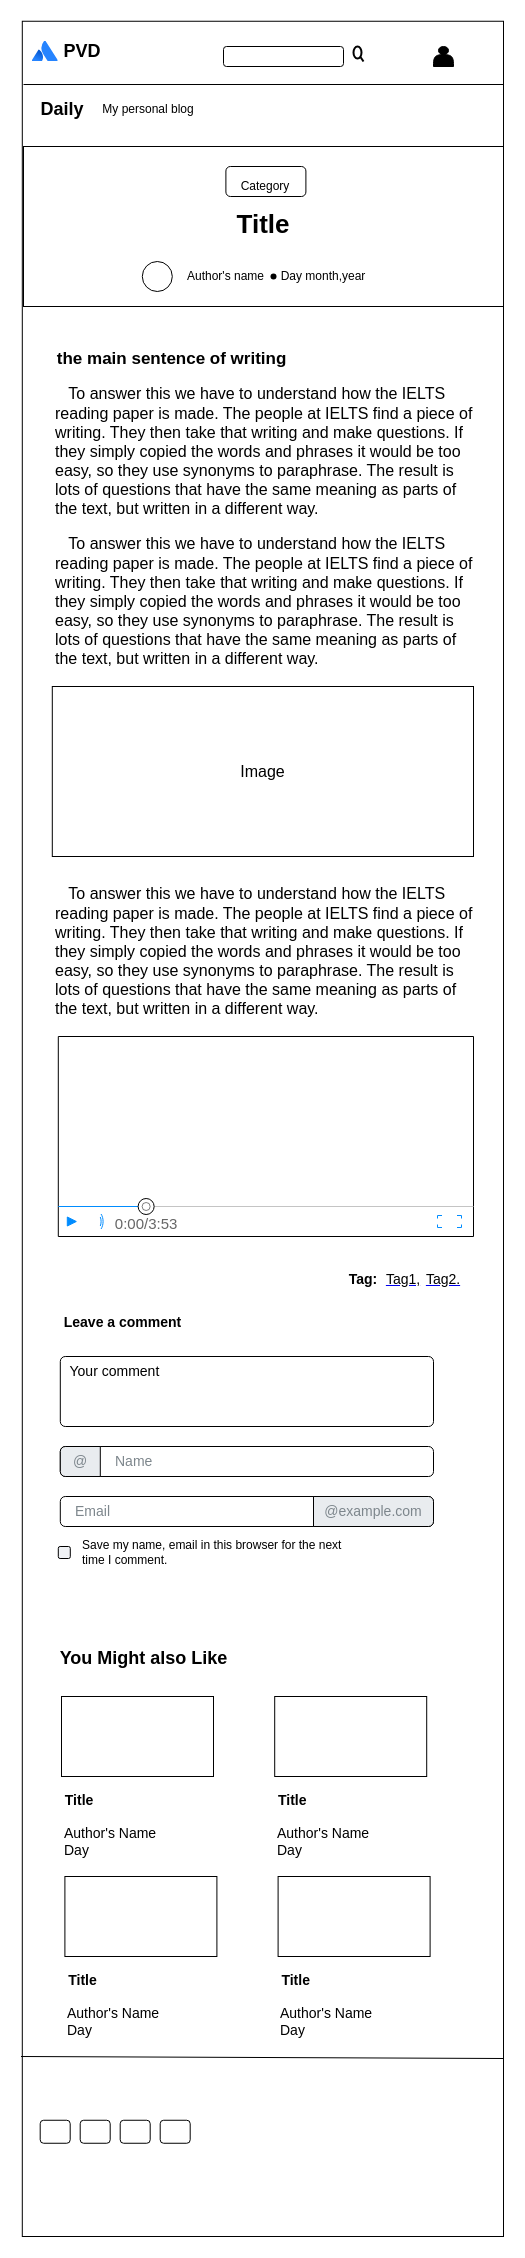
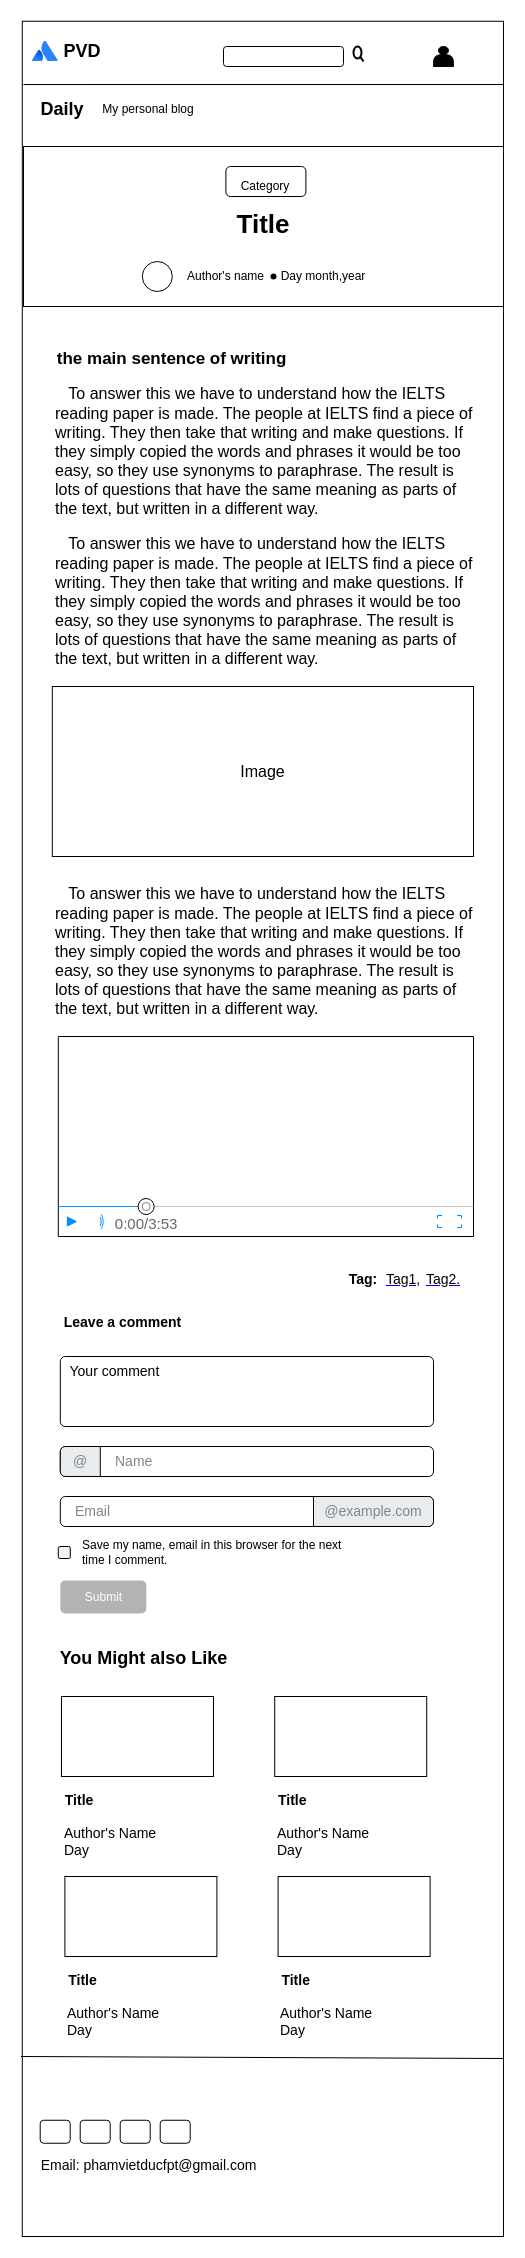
- <mxCell id="37" value="Submit" style="rounded=1;fillColor=#ffffff;align=center;strokeColor=none;html=1;fontColor=#ffffff;fontSize=12;sketch=0;" vertex="1" parent="1"><mxGeometry x="59.8" y="1580" width="86" height="33" as="geometry" /></mxCell>
+ <mxCell id="37" value="Submit" style="rounded=1;fillColor=#B3B3B3;align=center;strokeColor=none;html=1;fontColor=#ffffff;fontSize=12;sketch=0;" vertex="1" parent="1"><mxGeometry x="59.8" y="1580" width="86" height="33" as="geometry" /></mxCell>
+ <mxCell id="60" value="Email: phamvietducfpt@gmail.com" style="text;html=1;strokeColor=none;fillColor=none;align=center;verticalAlign=middle;whiteSpace=wrap;rounded=0;fontSize=14;fontColor=#000000;" vertex="1" parent="1"><mxGeometry x="21.7" y="2149.76" width="253" height="30" as="geometry" /></mxCell>
